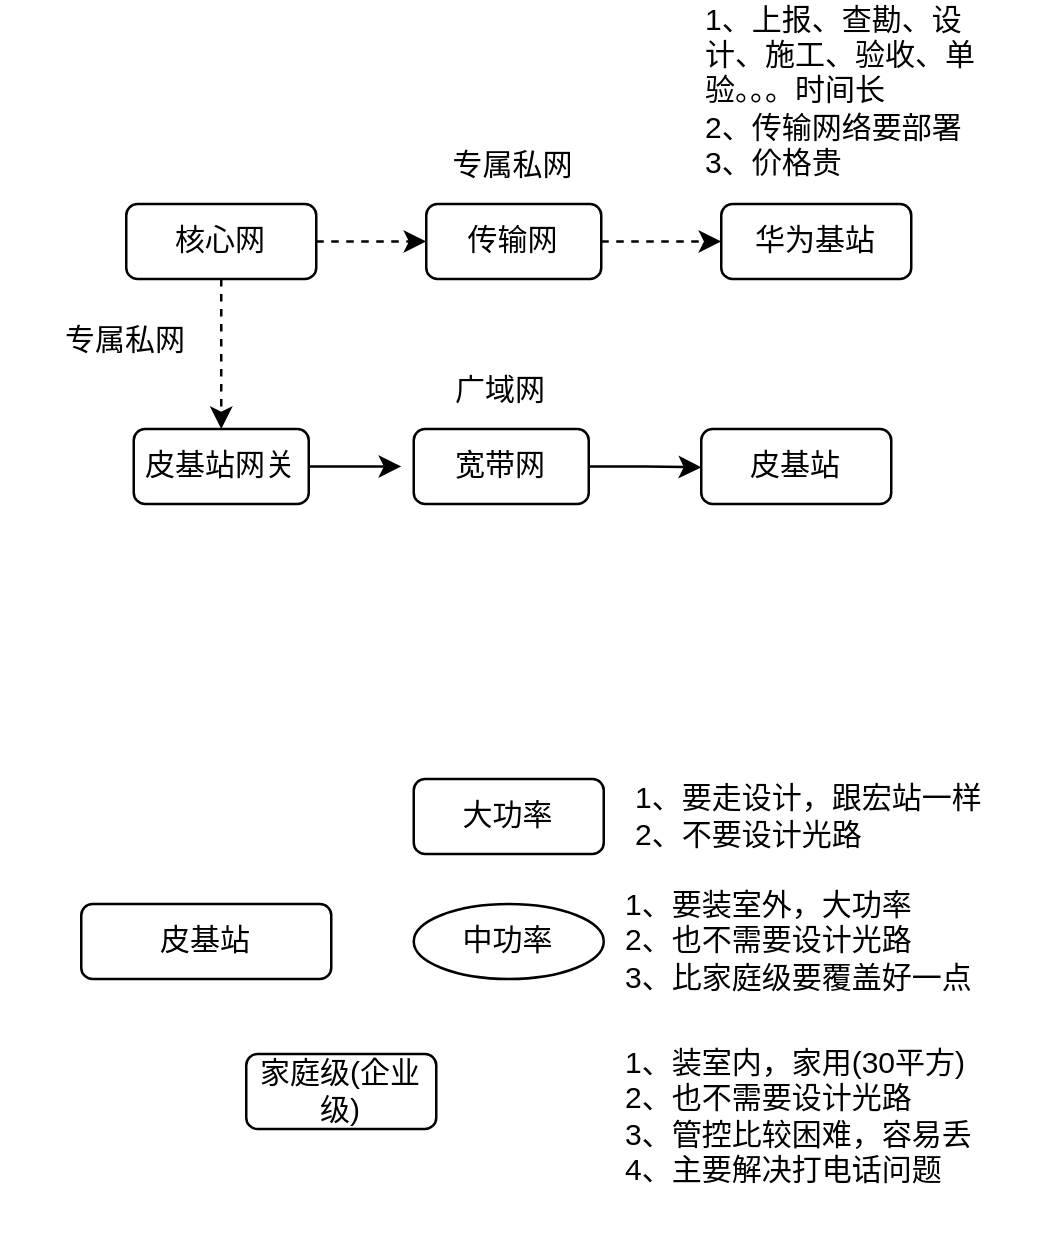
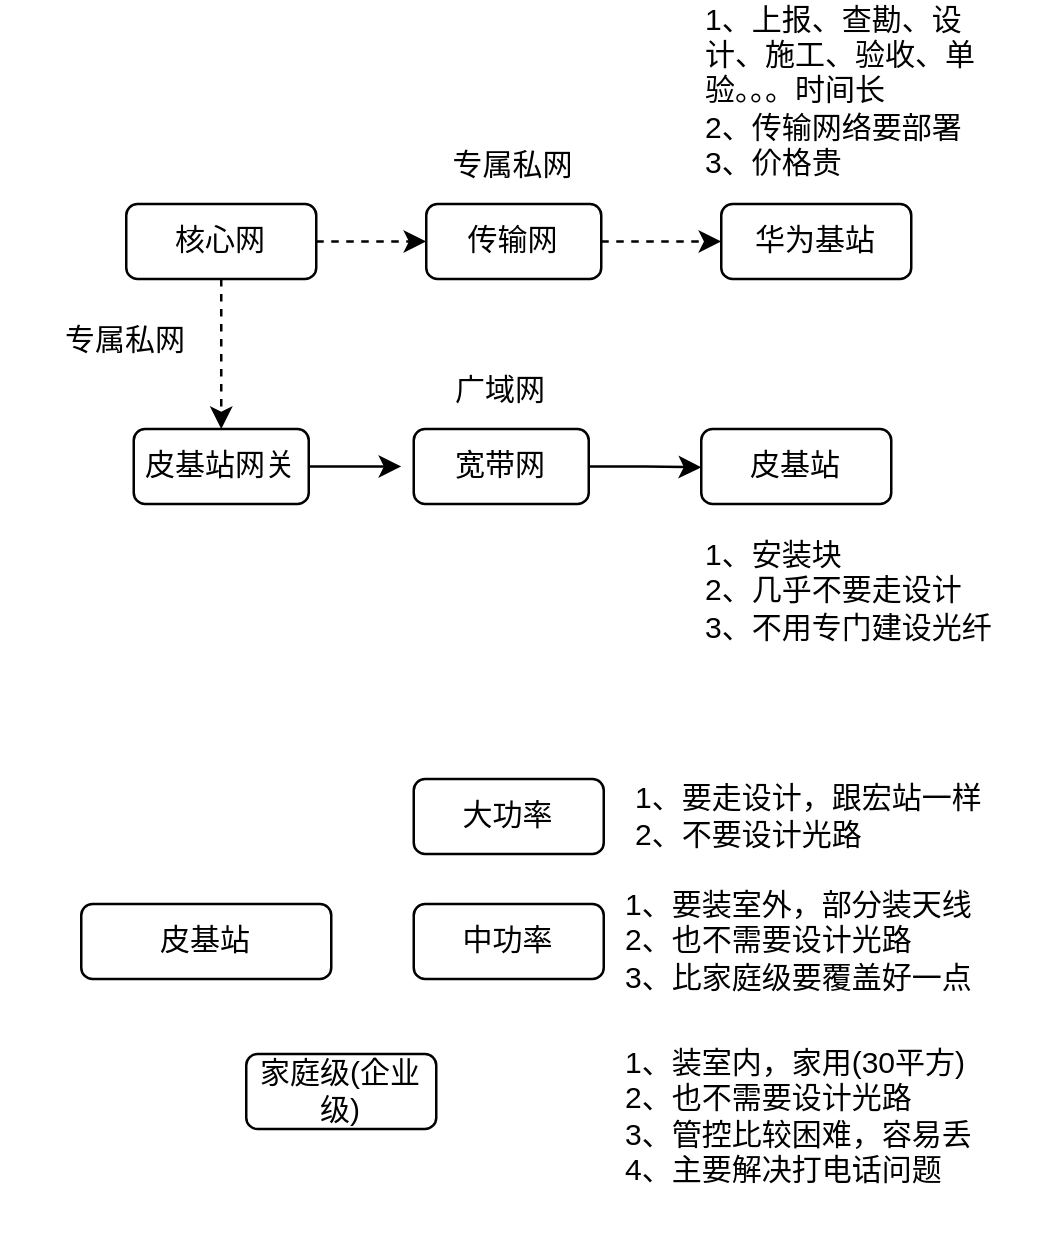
+ <mxCell id="14" value="1、安装块&lt;br&gt;2、几乎不要走设计&lt;br&gt;3、不用专门建设光纤" style="text;strokeColor=none;align=left;fillColor=none;html=1;verticalAlign=middle;whiteSpace=wrap;rounded=0;" vertex="1" parent="1"><mxGeometry x="280" y="210" width="122" height="50" as="geometry" /></mxCell>
- <mxCell id="20" value="中功率" style="ellipse;whiteSpace=wrap;html=1;" vertex="1" parent="1"><mxGeometry x="165" y="360" width="76" height="30" as="geometry" /></mxCell>
+ <mxCell id="20" value="中功率" style="rounded=1;whiteSpace=wrap;html=1;" vertex="1" parent="1"><mxGeometry x="165" y="360" width="76" height="30" as="geometry" /></mxCell>
- <mxCell id="23" value="1、要装室外，大功率&lt;br&gt;2、也不需要设计光路&lt;br&gt;3、比家庭级要覆盖好一点" style="text;strokeColor=none;align=left;fillColor=none;html=1;verticalAlign=middle;whiteSpace=wrap;rounded=0;" vertex="1" parent="1"><mxGeometry x="248" y="350" width="150" height="50" as="geometry" /></mxCell>
+ <mxCell id="23" value="1、要装室外，部分装天线&lt;br&gt;2、也不需要设计光路&lt;br&gt;3、比家庭级要覆盖好一点" style="text;strokeColor=none;align=left;fillColor=none;html=1;verticalAlign=middle;whiteSpace=wrap;rounded=0;" vertex="1" parent="1"><mxGeometry x="248" y="350" width="150" height="50" as="geometry" /></mxCell>
